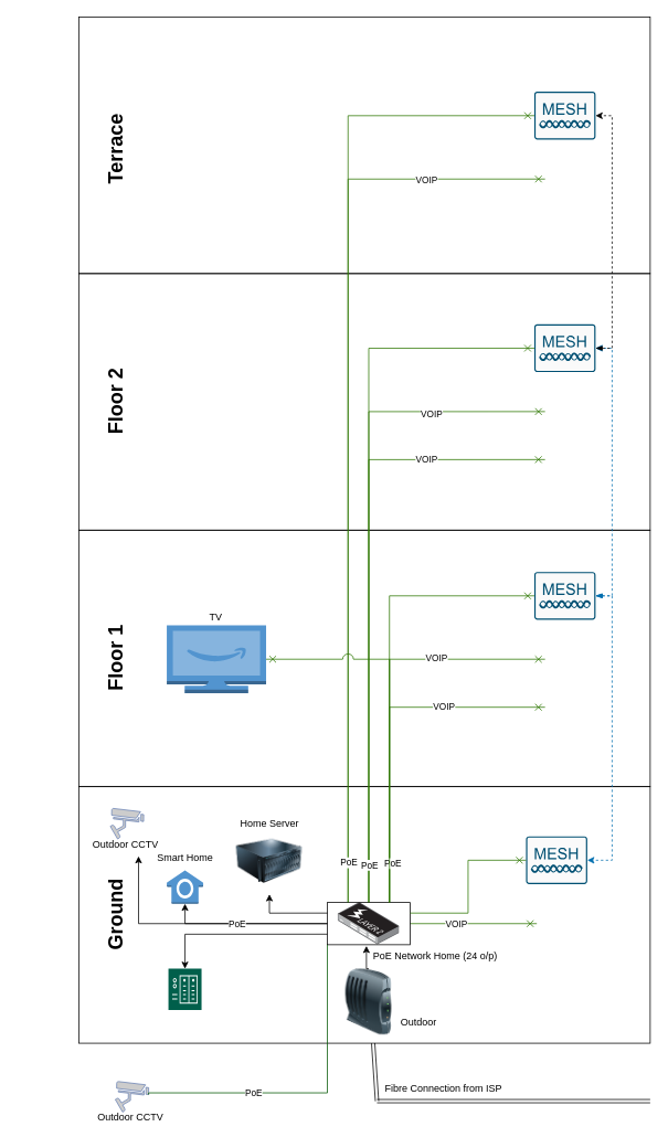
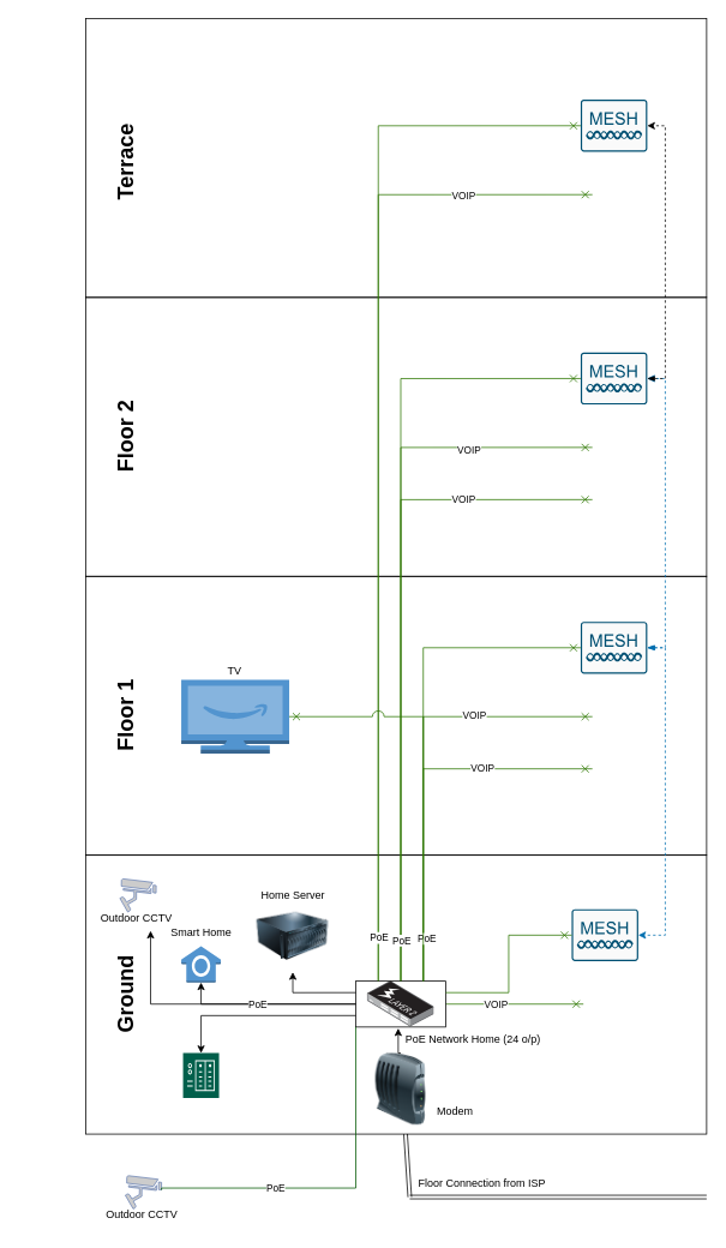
- <mxCell id="14" value="Outdoor" style="text;html=1;align=center;verticalAlign=middle;resizable=0;points=[];autosize=1;strokeColor=none;fillColor=none;" vertex="1" parent="1"><mxGeometry x="475" y="1220" width="60" height="30" as="geometry" /></mxCell>
+ <mxCell id="14" value="Modem" style="text;html=1;align=center;verticalAlign=middle;resizable=0;points=[];autosize=1;strokeColor=none;fillColor=none;" vertex="1" parent="1"><mxGeometry x="475" y="1220" width="60" height="30" as="geometry" /></mxCell>
- <mxCell id="12" value="Fibre Connection from ISP" style="text;html=1;align=center;verticalAlign=middle;resizable=0;points=[];autosize=1;strokeColor=none;fillColor=none;" vertex="1" parent="1"><mxGeometry x="455" y="1300" width="160" height="30" as="geometry" /></mxCell>
+ <mxCell id="12" value="Floor Connection from ISP" style="text;html=1;align=center;verticalAlign=middle;resizable=0;points=[];autosize=1;strokeColor=none;fillColor=none;" vertex="1" parent="1"><mxGeometry x="455" y="1300" width="160" height="30" as="geometry" /></mxCell>
